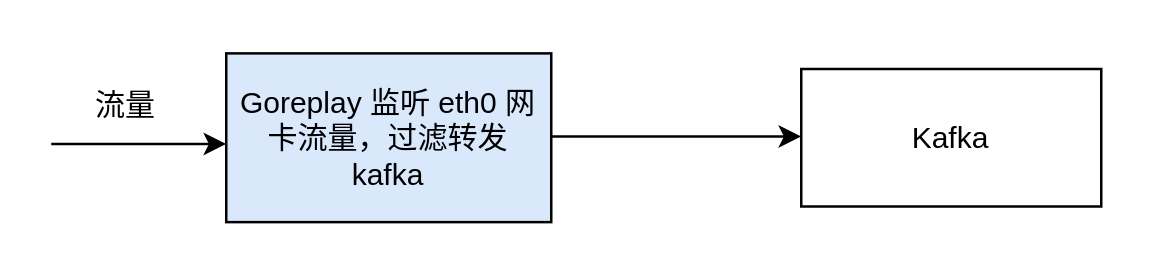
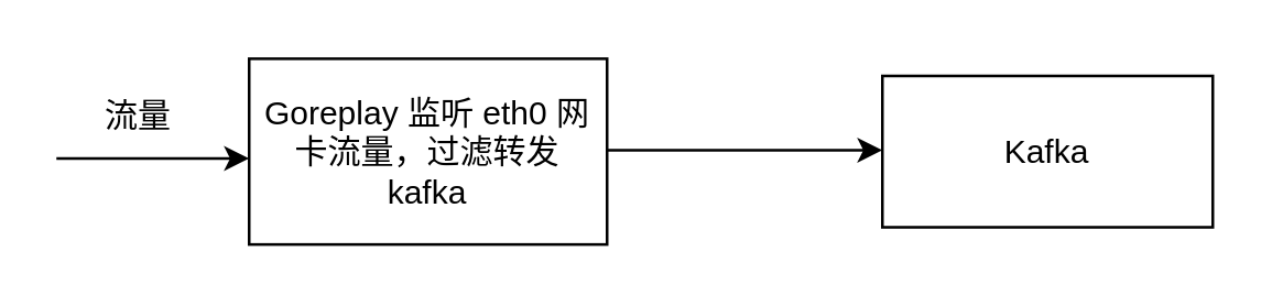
- <mxCell id="3" value="Goreplay 监听 eth0 网卡流量，过滤转发 kafka" style="rounded=0;whiteSpace=wrap;html=1;fillColor=#dae8fc;" parent="1" vertex="1"><mxGeometry x="90" y="20.75" width="130" height="67.5" as="geometry" /></mxCell>
+ <mxCell id="3" value="Goreplay 监听 eth0 网卡流量，过滤转发 kafka" style="rounded=0;whiteSpace=wrap;html=1;" parent="1" vertex="1"><mxGeometry x="90" y="20.75" width="130" height="67.5" as="geometry" /></mxCell>
